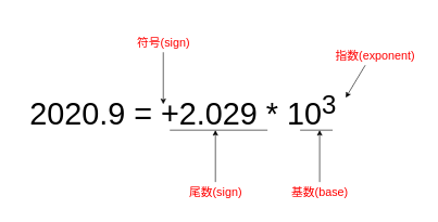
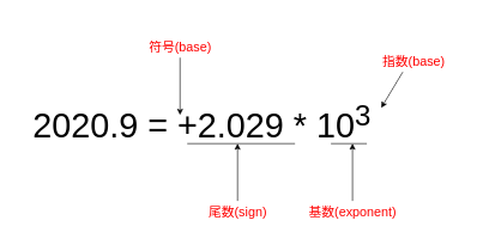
- <mxCell id="9" value="&lt;font color=&quot;#ff0000&quot; style=&quot;font-size: 18px;&quot;&gt;符号(sign)&lt;/font&gt;" style="text;html=1;resizable=0;autosize=1;align=center;verticalAlign=middle;points=[];fillColor=none;strokeColor=none;rounded=0;fontSize=48;" vertex="1" parent="1"><mxGeometry x="200" y="20" width="100" height="70" as="geometry" /></mxCell>
+ <mxCell id="9" value="&lt;font color=&quot;#ff0000&quot; style=&quot;font-size: 18px;&quot;&gt;符号(base)&lt;/font&gt;" style="text;html=1;resizable=0;autosize=1;align=center;verticalAlign=middle;points=[];fillColor=none;strokeColor=none;rounded=0;fontSize=48;" vertex="1" parent="1"><mxGeometry x="200" y="20" width="100" height="70" as="geometry" /></mxCell>
- <mxCell id="12" value="&lt;font color=&quot;#ff0000&quot; style=&quot;font-size: 18px;&quot;&gt;指数(exponent)&lt;/font&gt;" style="text;html=1;resizable=0;autosize=1;align=center;verticalAlign=middle;points=[];fillColor=none;strokeColor=none;rounded=0;fontSize=48;" vertex="1" parent="1"><mxGeometry x="500" y="40" width="150" height="70" as="geometry" /></mxCell>
+ <mxCell id="12" value="&lt;font color=&quot;#ff0000&quot; style=&quot;font-size: 18px;&quot;&gt;指数(base)&lt;/font&gt;" style="text;html=1;resizable=0;autosize=1;align=center;verticalAlign=middle;points=[];fillColor=none;strokeColor=none;rounded=0;fontSize=48;" vertex="1" parent="1"><mxGeometry x="500" y="40" width="150" height="70" as="geometry" /></mxCell>
- <mxCell id="11" value="&lt;font color=&quot;#ff0000&quot; style=&quot;font-size: 18px;&quot;&gt;基数(base)&lt;/font&gt;" style="text;html=1;resizable=0;autosize=1;align=center;verticalAlign=middle;points=[];fillColor=none;strokeColor=none;rounded=0;fontSize=48;" vertex="1" parent="1"><mxGeometry x="435" y="250" width="110" height="70" as="geometry" /></mxCell>
+ <mxCell id="11" value="&lt;font color=&quot;#ff0000&quot; style=&quot;font-size: 18px;&quot;&gt;基数(exponent)&lt;/font&gt;" style="text;html=1;resizable=0;autosize=1;align=center;verticalAlign=middle;points=[];fillColor=none;strokeColor=none;rounded=0;fontSize=48;" vertex="1" parent="1"><mxGeometry x="435" y="250" width="110" height="70" as="geometry" /></mxCell>
